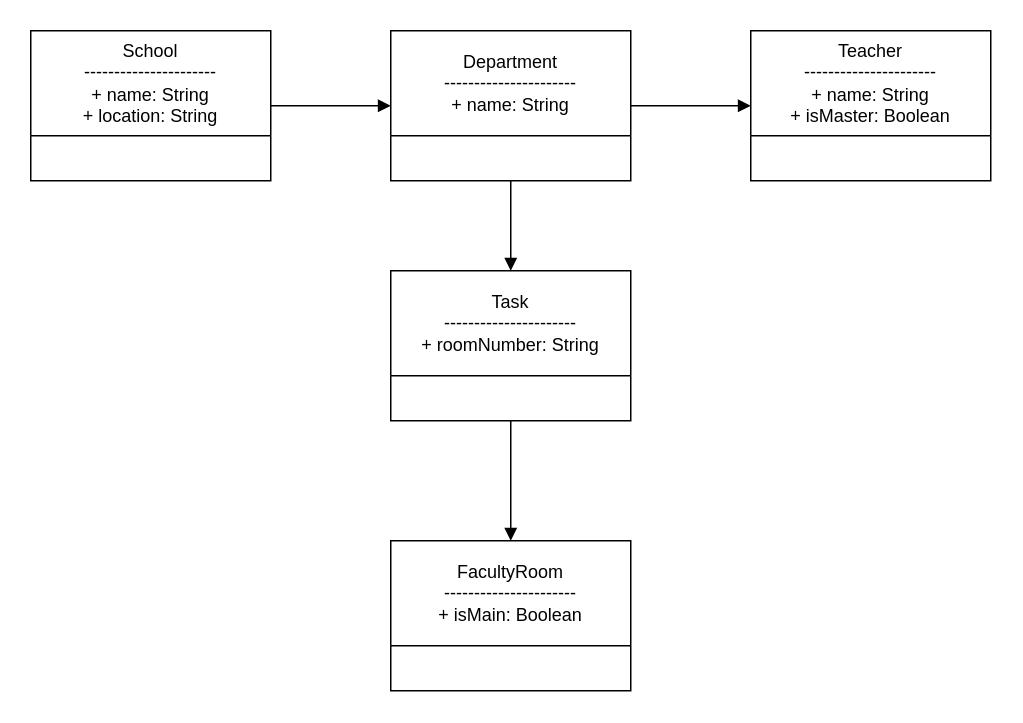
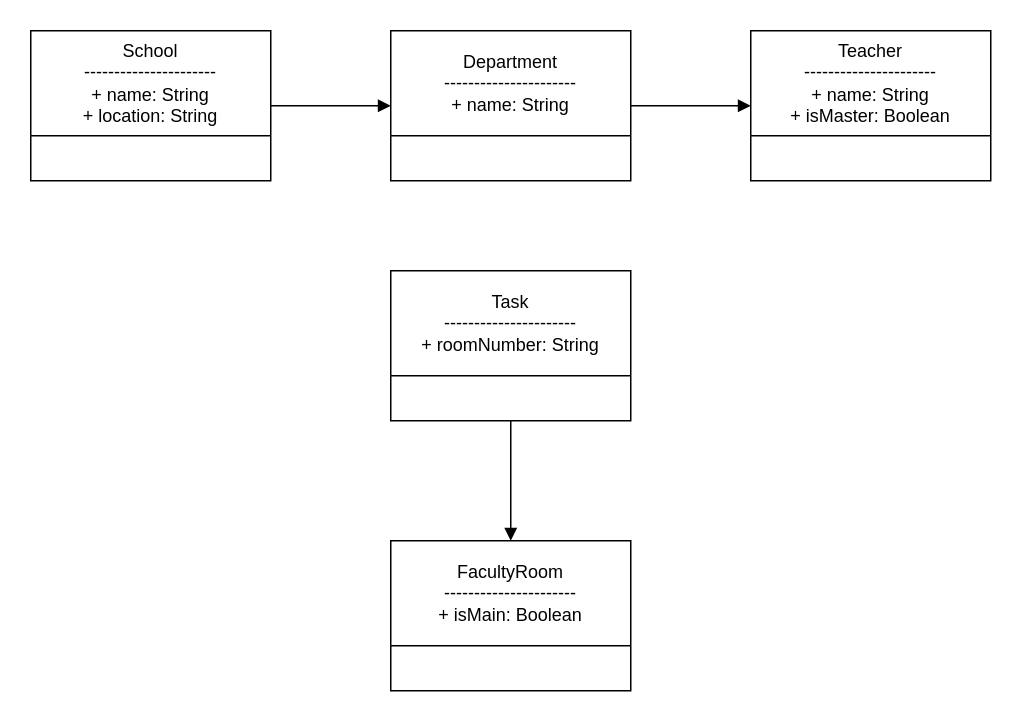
- <mxCell id="8" style="endArrow=block;" parent="1" source="3" target="4" edge="1"><mxGeometry relative="1" as="geometry" /></mxCell>
